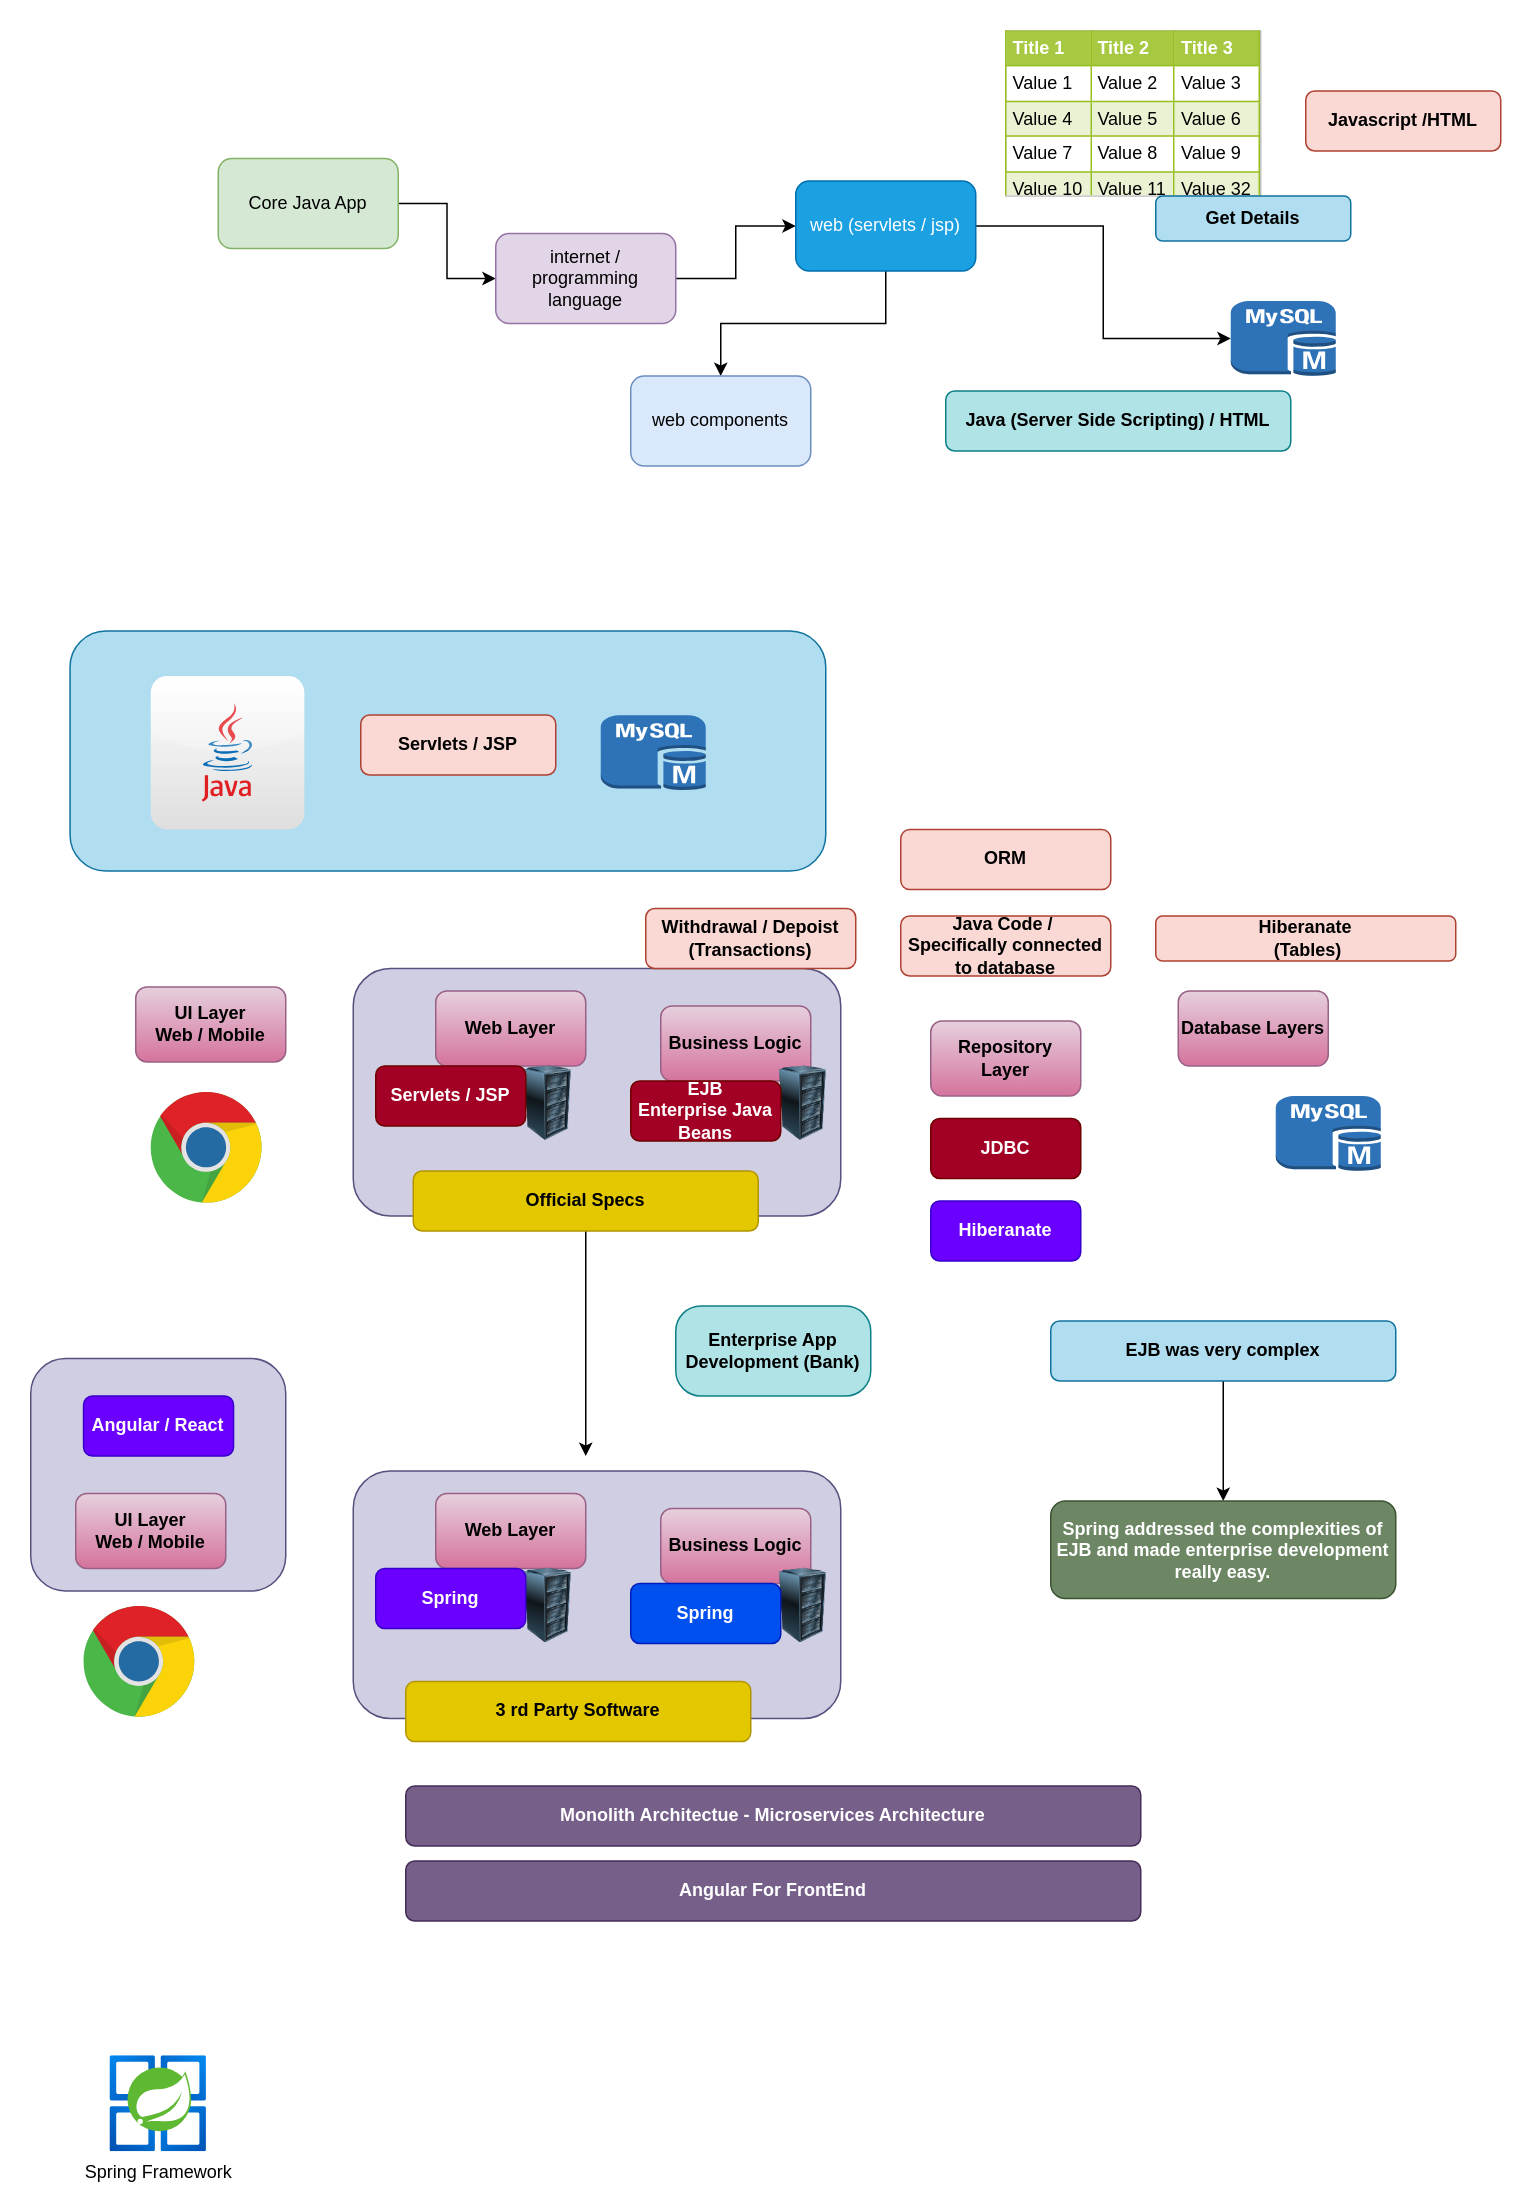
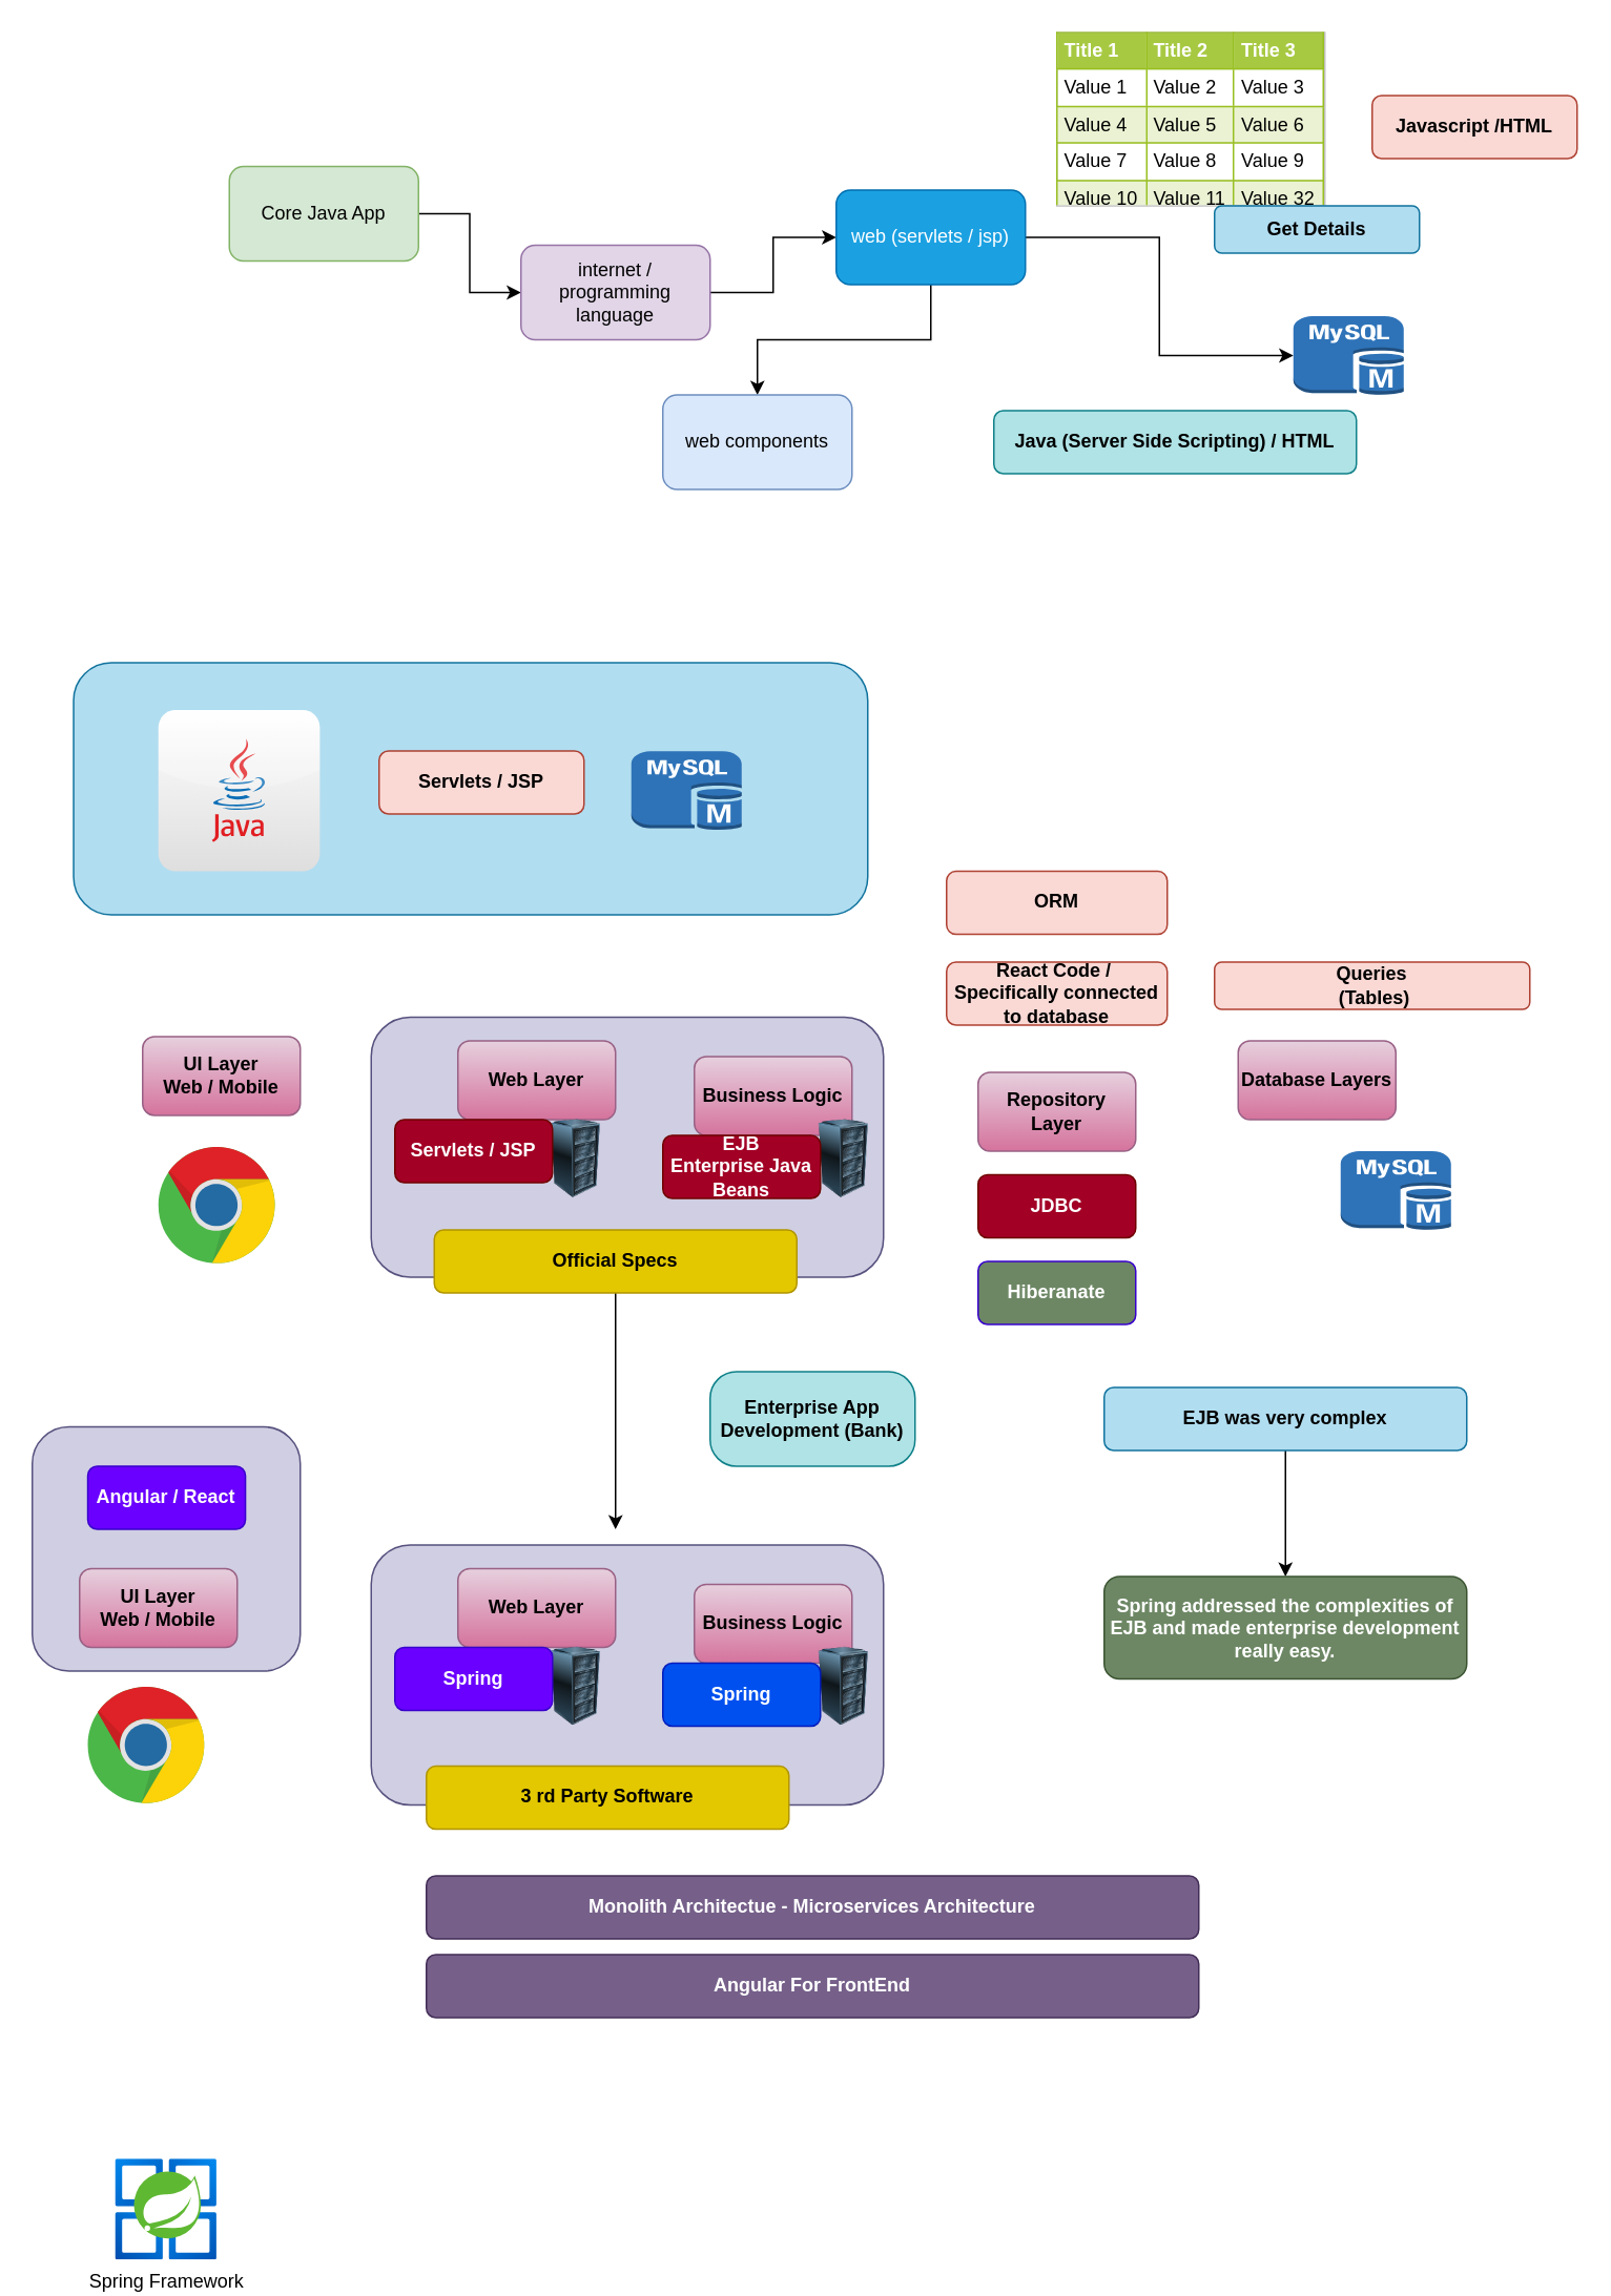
- <mxCell id="32" value="Withdrawal / Depoist (Transactions)" style="rounded=1;whiteSpace=wrap;html=1;fillColor=#fad9d5;strokeColor=#ae4132;fontStyle=1;" vertex="1" parent="1"><mxGeometry x="430" y="605" width="140" height="40" as="geometry" /></mxCell>
- <mxCell id="29" value="Hiberanate&lt;br&gt;&amp;nbsp;(Tables)" style="rounded=1;whiteSpace=wrap;html=1;fillColor=#fad9d5;strokeColor=#ae4132;fontStyle=1;" vertex="1" parent="1"><mxGeometry x="770" y="610" width="200" height="30" as="geometry" /></mxCell>
+ <mxCell id="29" value="Queries&lt;br&gt;&amp;nbsp;(Tables)" style="rounded=1;whiteSpace=wrap;html=1;fillColor=#fad9d5;strokeColor=#ae4132;fontStyle=1;" vertex="1" parent="1"><mxGeometry x="770" y="610" width="200" height="30" as="geometry" /></mxCell>
- <mxCell id="30" value="Java Code /&amp;nbsp;&lt;br&gt;Specifically connected to database" style="rounded=1;whiteSpace=wrap;html=1;fillColor=#fad9d5;strokeColor=#ae4132;fontStyle=1;" vertex="1" parent="1"><mxGeometry x="600" y="610" width="140" height="40" as="geometry" /></mxCell>
+ <mxCell id="30" value="React Code /&amp;nbsp;&lt;br&gt;Specifically connected to database" style="rounded=1;whiteSpace=wrap;html=1;fillColor=#fad9d5;strokeColor=#ae4132;fontStyle=1;" vertex="1" parent="1"><mxGeometry x="600" y="610" width="140" height="40" as="geometry" /></mxCell>
- <mxCell id="54" value="Hiberanate" style="rounded=1;whiteSpace=wrap;html=1;fillColor=#6a00ff;strokeColor=#3700CC;fontStyle=1;fontColor=#ffffff;" vertex="1" parent="1"><mxGeometry x="620" y="800" width="100" height="40" as="geometry" /></mxCell>
+ <mxCell id="54" value="Hiberanate" style="rounded=1;whiteSpace=wrap;html=1;fillColor=#6d8764;strokeColor=#3700CC;fontStyle=1;fontColor=#ffffff;" vertex="1" parent="1"><mxGeometry x="620" y="800" width="100" height="40" as="geometry" /></mxCell>
